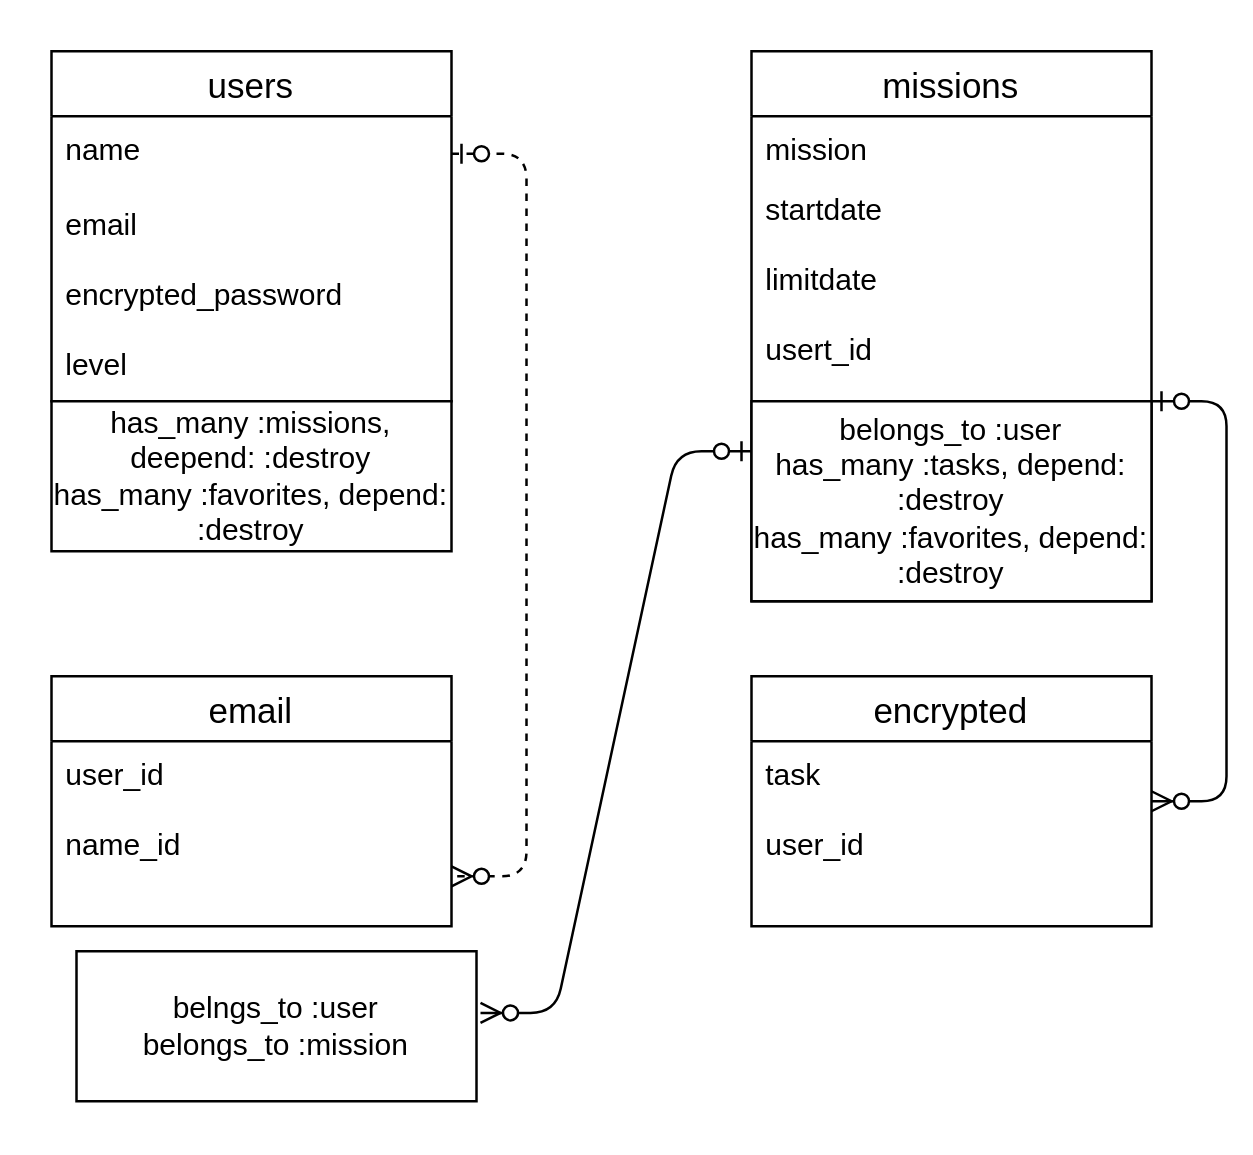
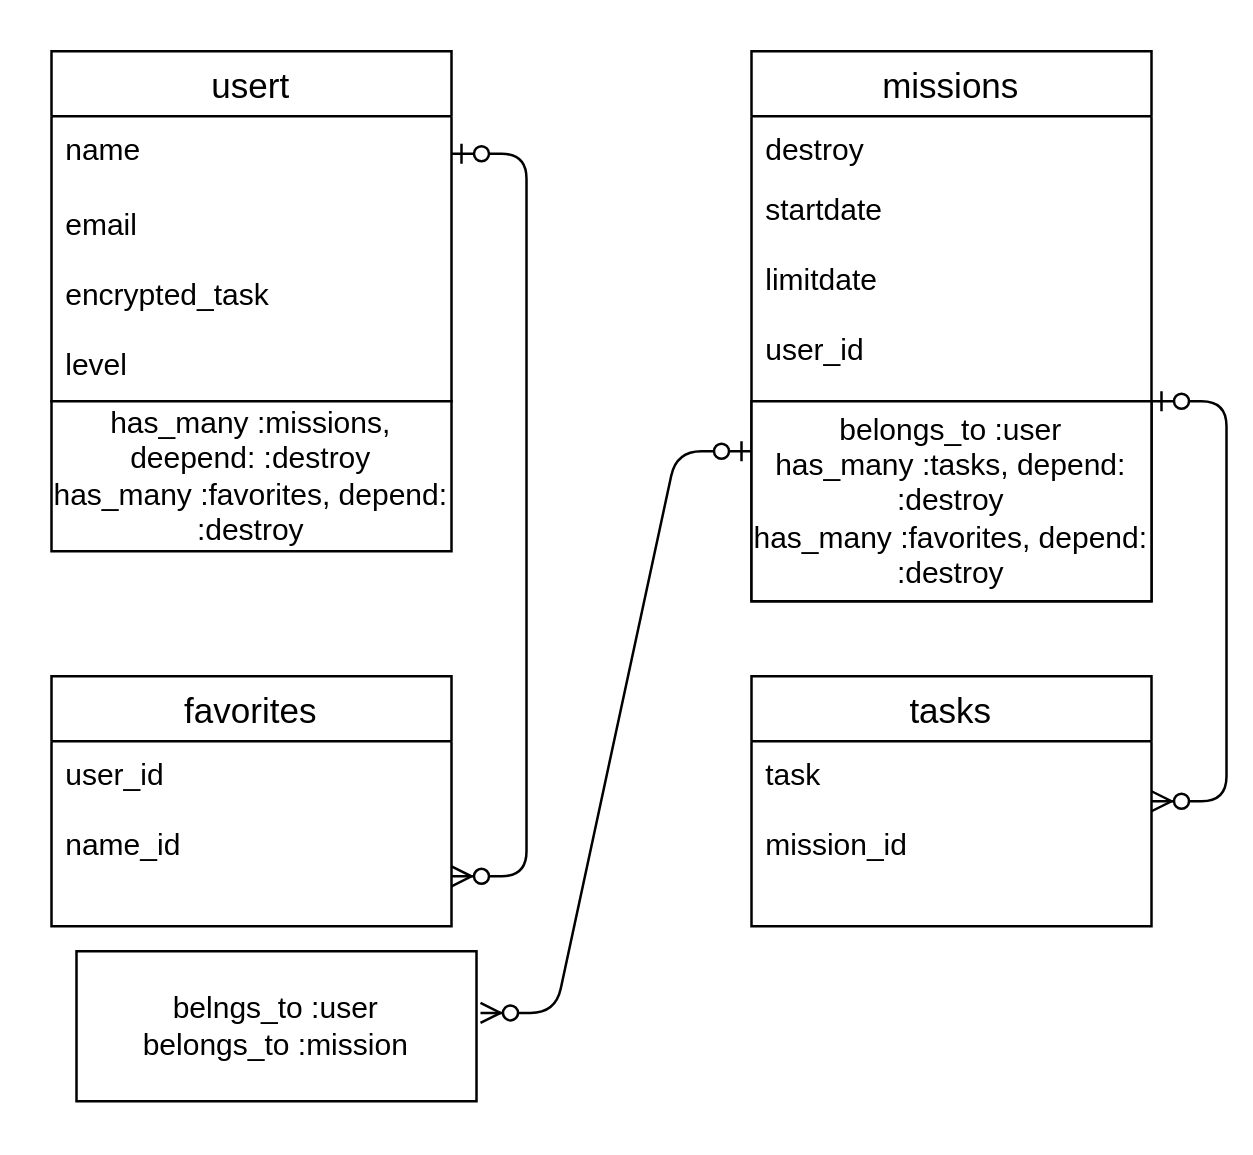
- <mxCell id="2" value="users" style="swimlane;fontStyle=0;childLayout=stackLayout;horizontal=1;startSize=26;horizontalStack=0;resizeParent=1;resizeParentMax=0;resizeLast=0;collapsible=1;marginBottom=0;align=center;fontSize=14;" parent="1" vertex="1"><mxGeometry x="20" y="20" width="160" height="140" as="geometry" /></mxCell>
+ <mxCell id="2" value="usert" style="swimlane;fontStyle=0;childLayout=stackLayout;horizontal=1;startSize=26;horizontalStack=0;resizeParent=1;resizeParentMax=0;resizeLast=0;collapsible=1;marginBottom=0;align=center;fontSize=14;" parent="1" vertex="1"><mxGeometry x="20" y="20" width="160" height="140" as="geometry" /></mxCell>
- <mxCell id="8" value="mission" style="text;strokeColor=none;fillColor=none;spacingLeft=4;spacingRight=4;overflow=hidden;rotatable=0;points=[[0,0.5],[1,0.5]];portConstraint=eastwest;fontSize=12;" parent="7" vertex="1"><mxGeometry y="26" width="160" height="24" as="geometry" /></mxCell>
+ <mxCell id="8" value="destroy" style="text;strokeColor=none;fillColor=none;spacingLeft=4;spacingRight=4;overflow=hidden;rotatable=0;points=[[0,0.5],[1,0.5]];portConstraint=eastwest;fontSize=12;" parent="7" vertex="1"><mxGeometry y="26" width="160" height="24" as="geometry" /></mxCell>
- <mxCell id="9" value="startdate&#10;&#10;limitdate&#10;&#10;usert_id&#10;" style="text;strokeColor=none;fillColor=none;spacingLeft=4;spacingRight=4;overflow=hidden;rotatable=0;points=[[0,0.5],[1,0.5]];portConstraint=eastwest;fontSize=12;" parent="7" vertex="1"><mxGeometry y="50" width="160" height="90" as="geometry" /></mxCell>
+ <mxCell id="9" value="startdate&#10;&#10;limitdate&#10;&#10;user_id&#10;" style="text;strokeColor=none;fillColor=none;spacingLeft=4;spacingRight=4;overflow=hidden;rotatable=0;points=[[0,0.5],[1,0.5]];portConstraint=eastwest;fontSize=12;" parent="7" vertex="1"><mxGeometry y="50" width="160" height="90" as="geometry" /></mxCell>
- <mxCell id="4" value="email&#10;&#10;encrypted_password&#10;&#10;level&#10;" style="text;strokeColor=none;fillColor=none;spacingLeft=4;spacingRight=4;overflow=hidden;rotatable=0;points=[[0,0.5],[1,0.5]];portConstraint=eastwest;fontSize=12;" parent="2" vertex="1"><mxGeometry y="56" width="160" height="84" as="geometry" /></mxCell>
+ <mxCell id="4" value="email&#10;&#10;encrypted_task&#10;&#10;level&#10;" style="text;strokeColor=none;fillColor=none;spacingLeft=4;spacingRight=4;overflow=hidden;rotatable=0;points=[[0,0.5],[1,0.5]];portConstraint=eastwest;fontSize=12;" parent="2" vertex="1"><mxGeometry y="56" width="160" height="84" as="geometry" /></mxCell>
- <mxCell id="16" value="" style="edgeStyle=entityRelationEdgeStyle;fontSize=12;html=1;endArrow=ERzeroToMany;startArrow=ERzeroToOne;exitX=1;exitY=0.5;exitDx=0;exitDy=0;entryX=1;entryY=0.73;entryDx=0;entryDy=0;entryPerimeter=0;dashed=1;" edge="1" parent="1" source="3" target="14"><mxGeometry width="100" height="100" relative="1" as="geometry"><mxPoint x="190.8" y="159.836" as="sourcePoint" /><mxPoint x="310" y="160.64" as="targetPoint" /></mxGeometry></mxCell>
+ <mxCell id="16" value="" style="edgeStyle=entityRelationEdgeStyle;fontSize=12;html=1;endArrow=ERzeroToMany;startArrow=ERzeroToOne;exitX=1;exitY=0.5;exitDx=0;exitDy=0;entryX=1;entryY=0.73;entryDx=0;entryDy=0;entryPerimeter=0;" edge="1" parent="1" source="3" target="14"><mxGeometry width="100" height="100" relative="1" as="geometry"><mxPoint x="190.8" y="159.836" as="sourcePoint" /><mxPoint x="310" y="160.64" as="targetPoint" /></mxGeometry></mxCell>
- <mxCell id="13" value="email" style="swimlane;fontStyle=0;childLayout=stackLayout;horizontal=1;startSize=26;horizontalStack=0;resizeParent=1;resizeParentMax=0;resizeLast=0;collapsible=1;marginBottom=0;align=center;fontSize=14;" parent="1" vertex="1"><mxGeometry x="20" y="270" width="160" height="100" as="geometry" /></mxCell>
+ <mxCell id="13" value="favorites" style="swimlane;fontStyle=0;childLayout=stackLayout;horizontal=1;startSize=26;horizontalStack=0;resizeParent=1;resizeParentMax=0;resizeLast=0;collapsible=1;marginBottom=0;align=center;fontSize=14;" parent="1" vertex="1"><mxGeometry x="20" y="270" width="160" height="100" as="geometry" /></mxCell>
- <mxCell id="5" value="encrypted" style="swimlane;fontStyle=0;childLayout=stackLayout;horizontal=1;startSize=26;horizontalStack=0;resizeParent=1;resizeParentMax=0;resizeLast=0;collapsible=1;marginBottom=0;align=center;fontSize=14;" parent="1" vertex="1"><mxGeometry x="300" y="270" width="160" height="100" as="geometry" /></mxCell>
+ <mxCell id="5" value="tasks" style="swimlane;fontStyle=0;childLayout=stackLayout;horizontal=1;startSize=26;horizontalStack=0;resizeParent=1;resizeParentMax=0;resizeLast=0;collapsible=1;marginBottom=0;align=center;fontSize=14;" parent="1" vertex="1"><mxGeometry x="300" y="270" width="160" height="100" as="geometry" /></mxCell>
- <mxCell id="6" value="task&#10;&#10;user_id" style="text;strokeColor=none;fillColor=none;spacingLeft=4;spacingRight=4;overflow=hidden;rotatable=0;points=[[0,0.5],[1,0.5]];portConstraint=eastwest;fontSize=12;" parent="5" vertex="1"><mxGeometry y="26" width="160" height="74" as="geometry" /></mxCell>
+ <mxCell id="6" value="task&#10;&#10;mission_id" style="text;strokeColor=none;fillColor=none;spacingLeft=4;spacingRight=4;overflow=hidden;rotatable=0;points=[[0,0.5],[1,0.5]];portConstraint=eastwest;fontSize=12;" parent="5" vertex="1"><mxGeometry y="26" width="160" height="74" as="geometry" /></mxCell>
